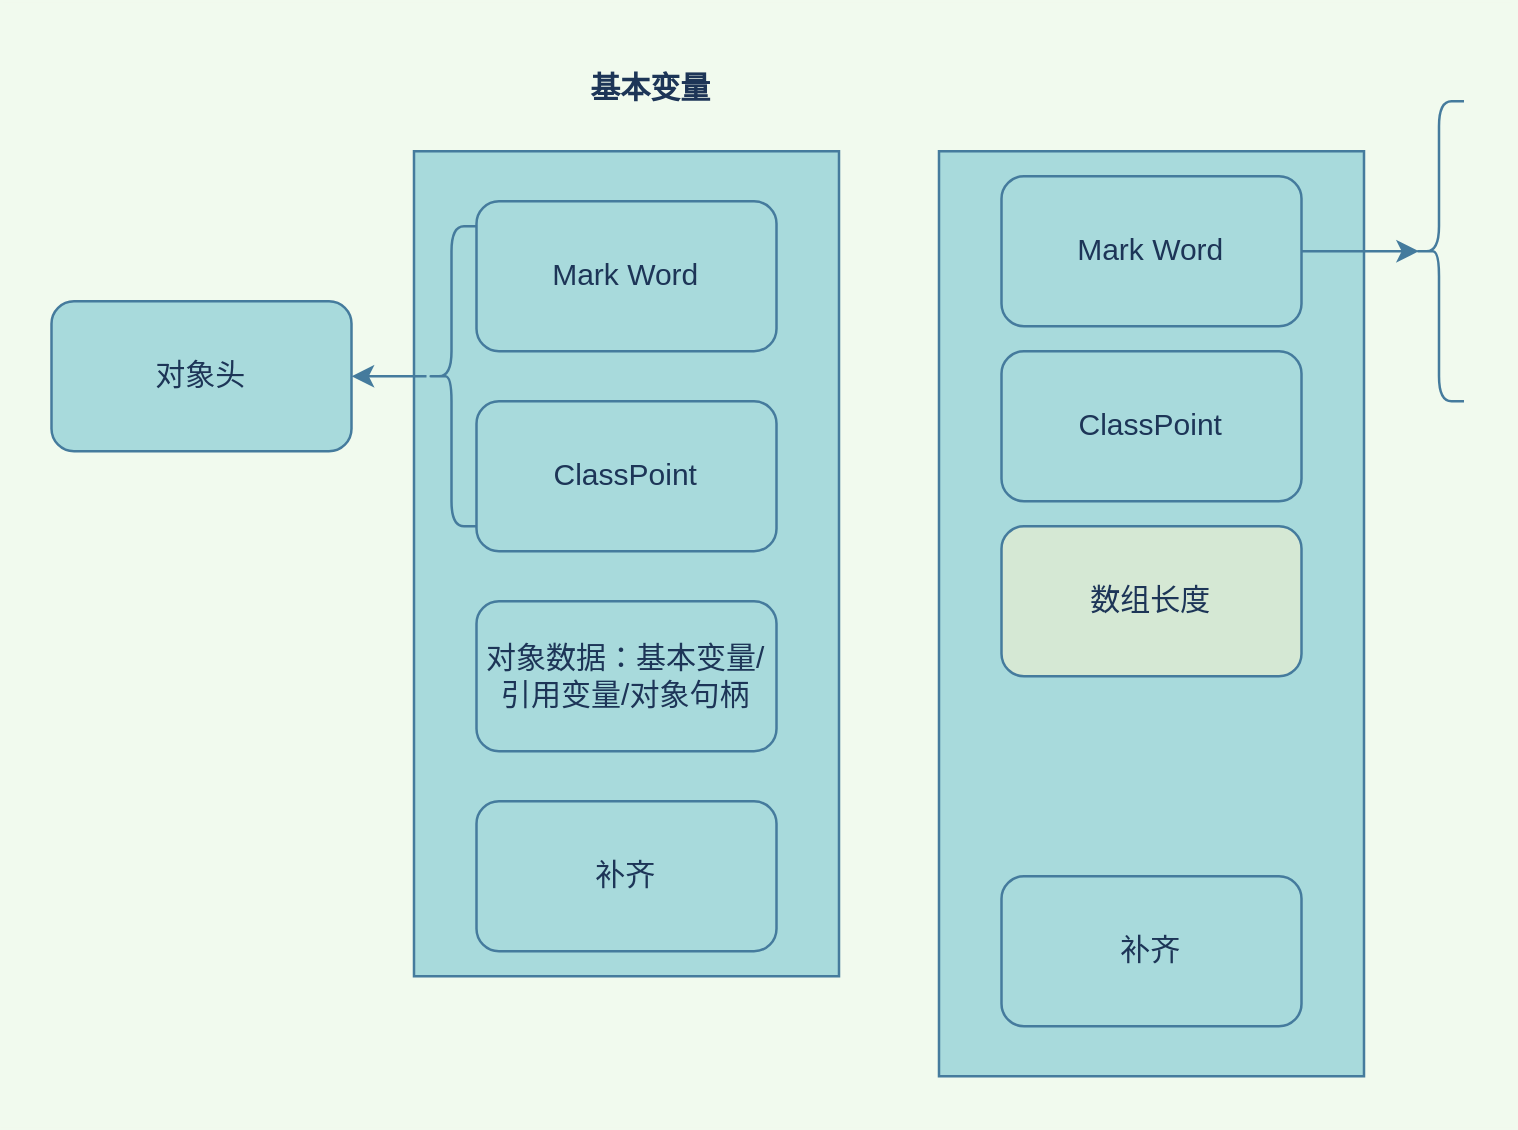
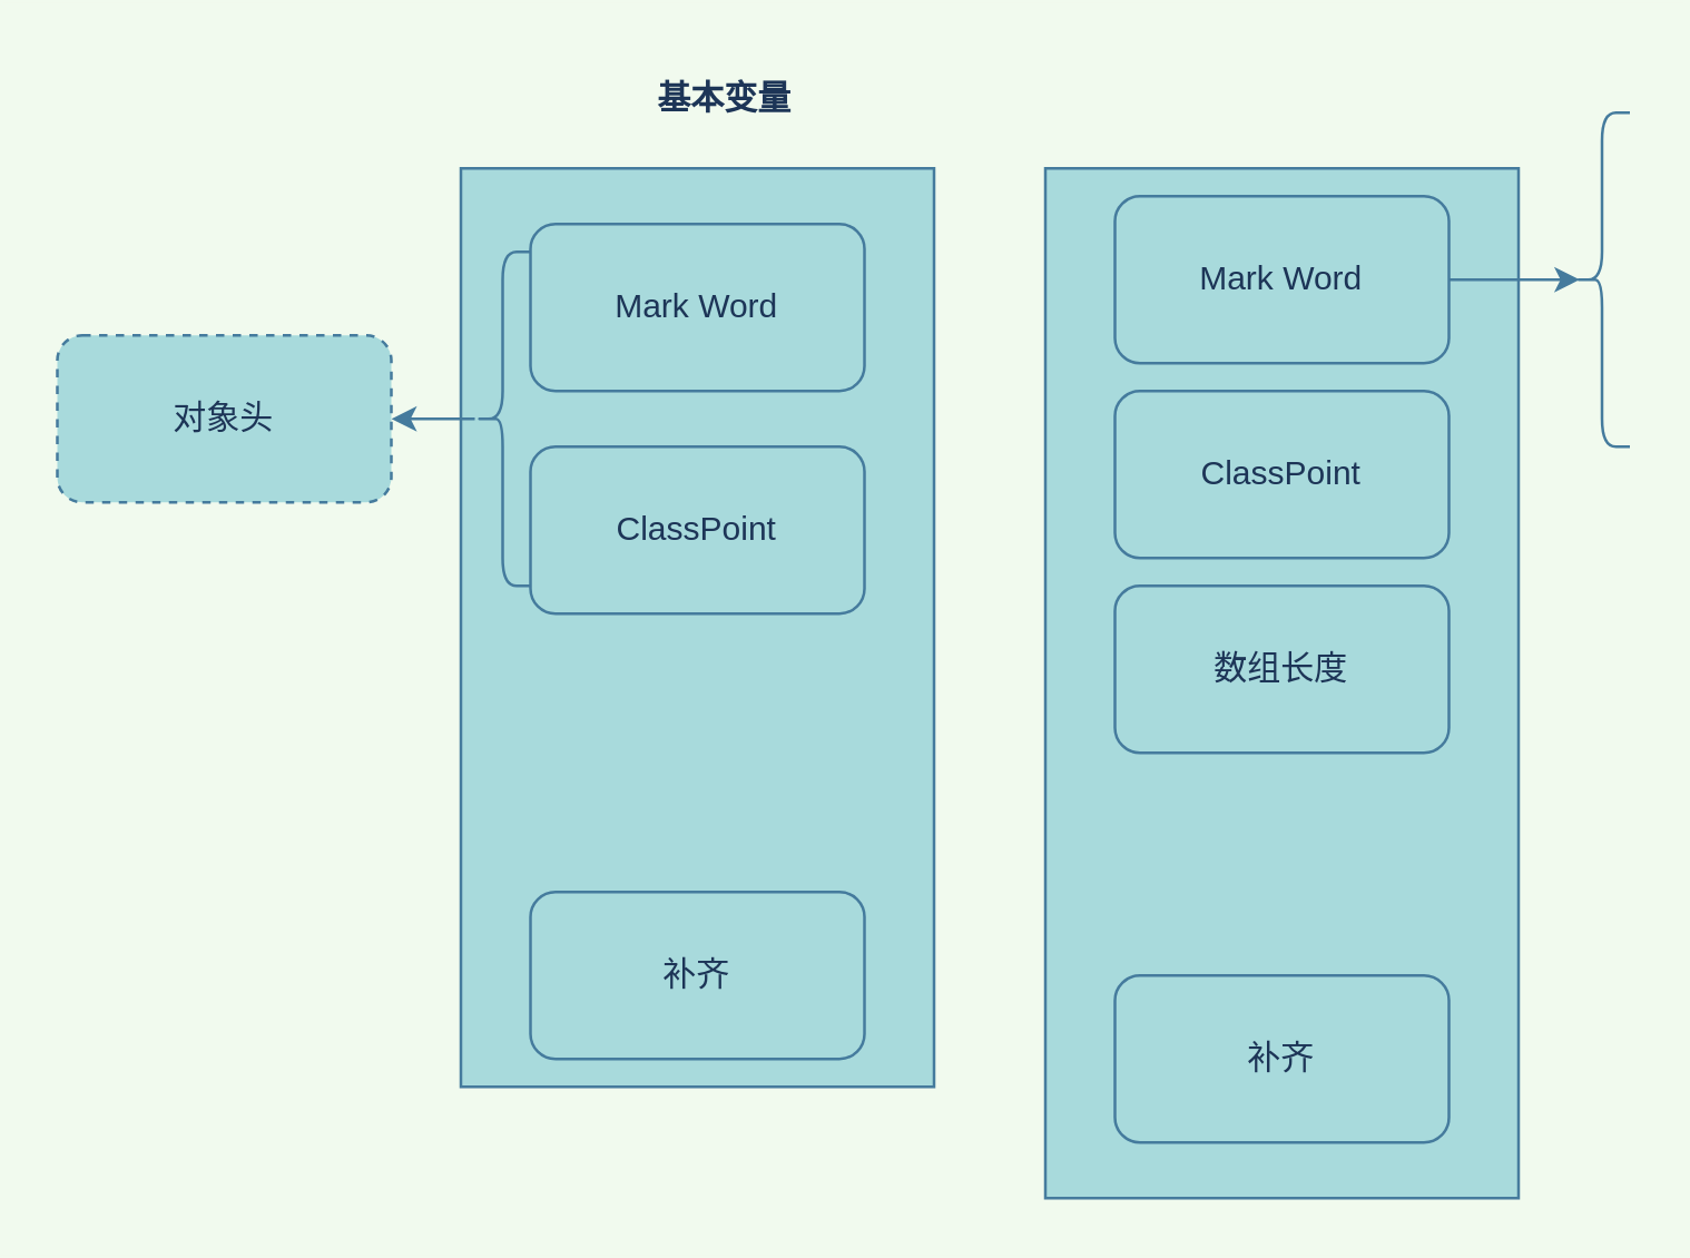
- <mxCell id="17" value="对象头" style="whiteSpace=wrap;html=1;rounded=1;fontColor=#1D3557;strokeColor=#457B9D;fillColor=#A8DADC;sketch=0;" vertex="1" parent="1"><mxGeometry x="20" y="120" width="120" height="60" as="geometry" /></mxCell>
+ <mxCell id="17" value="对象头" style="whiteSpace=wrap;html=1;rounded=1;fontColor=#1D3557;strokeColor=#457B9D;fillColor=#A8DADC;sketch=0;dashed=1;" vertex="1" parent="1"><mxGeometry x="20" y="120" width="120" height="60" as="geometry" /></mxCell>
- <mxCell id="12" value="数组长度" style="rounded=1;whiteSpace=wrap;html=1;fillColor=#d5e8d4;strokeColor=#457B9D;fontColor=#1D3557;" vertex="1" parent="1"><mxGeometry x="400" y="210" width="120" height="60" as="geometry" /></mxCell>
+ <mxCell id="12" value="数组长度" style="rounded=1;whiteSpace=wrap;html=1;fillColor=#A8DADC;strokeColor=#457B9D;fontColor=#1D3557;" vertex="1" parent="1"><mxGeometry x="400" y="210" width="120" height="60" as="geometry" /></mxCell>
- <mxCell id="5" value="对象数据：基本变量/引用变量/对象句柄" style="rounded=1;whiteSpace=wrap;html=1;fillColor=#A8DADC;strokeColor=#457B9D;fontColor=#1D3557;" vertex="1" parent="1"><mxGeometry x="190" y="240" width="120" height="60" as="geometry" /></mxCell>
